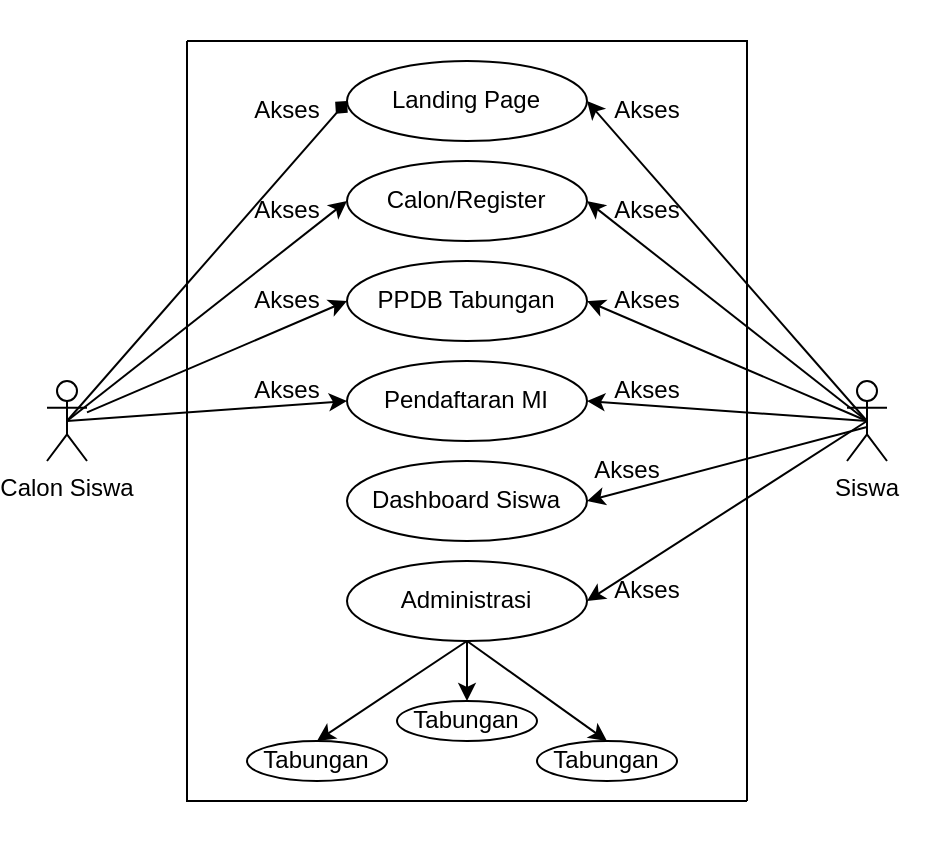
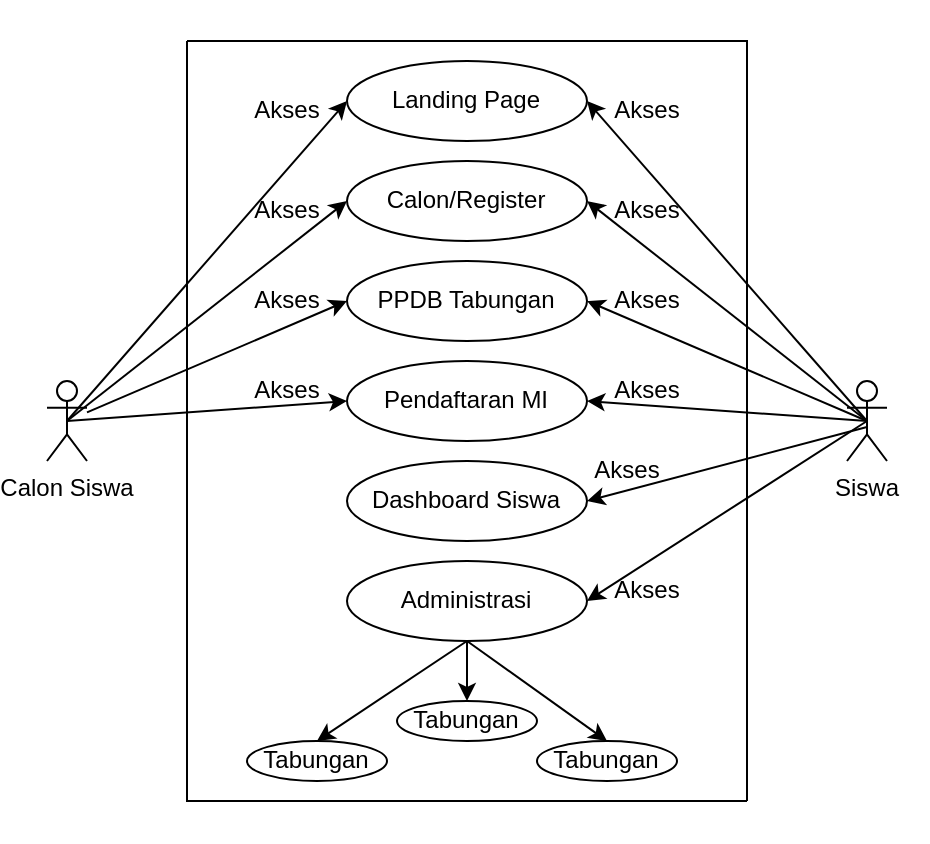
- <mxCell id="16" value="" style="endArrow=diamond;html=1;rounded=0;exitX=0.5;exitY=0.5;exitDx=0;exitDy=0;exitPerimeter=0;entryX=0;entryY=0.5;entryDx=0;entryDy=0;" edge="1" parent="1" source="2" target="4"><mxGeometry width="50" height="50" relative="1" as="geometry"><mxPoint x="-20" y="240" as="sourcePoint" /><mxPoint x="30" y="190" as="targetPoint" /></mxGeometry></mxCell>
+ <mxCell id="16" value="" style="endArrow=classic;html=1;rounded=0;exitX=0.5;exitY=0.5;exitDx=0;exitDy=0;exitPerimeter=0;entryX=0;entryY=0.5;entryDx=0;entryDy=0;" edge="1" parent="1" source="2" target="4"><mxGeometry width="50" height="50" relative="1" as="geometry"><mxPoint x="-20" y="240" as="sourcePoint" /><mxPoint x="30" y="190" as="targetPoint" /></mxGeometry></mxCell>
